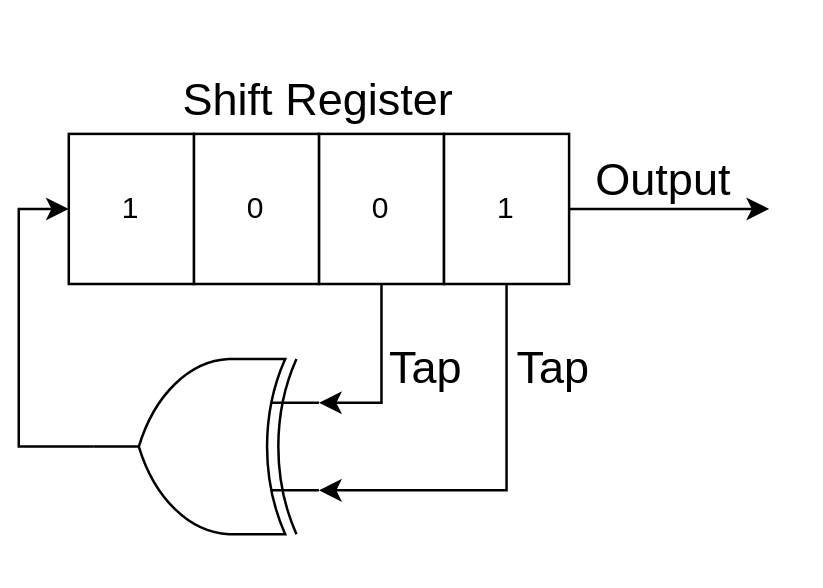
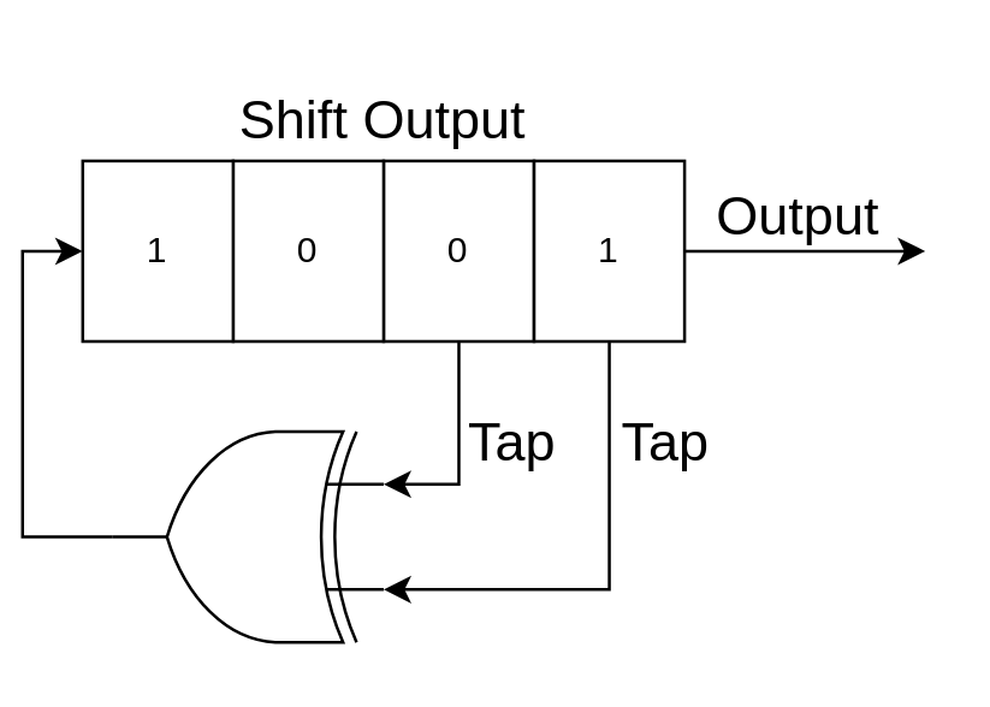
- <mxCell id="11" value="&lt;font style=&quot;font-size: 18px&quot;&gt;Shift Register&lt;/font&gt;" style="text;html=1;strokeColor=none;fillColor=none;align=center;verticalAlign=middle;whiteSpace=wrap;rounded=0;" vertex="1" parent="1"><mxGeometry x="40" y="20" width="160" height="40" as="geometry" /></mxCell>
+ <mxCell id="11" value="&lt;font style=&quot;font-size: 18px&quot;&gt;Shift Output&lt;/font&gt;" style="text;html=1;strokeColor=none;fillColor=none;align=center;verticalAlign=middle;whiteSpace=wrap;rounded=0;" vertex="1" parent="1"><mxGeometry x="40" y="20" width="160" height="40" as="geometry" /></mxCell>
